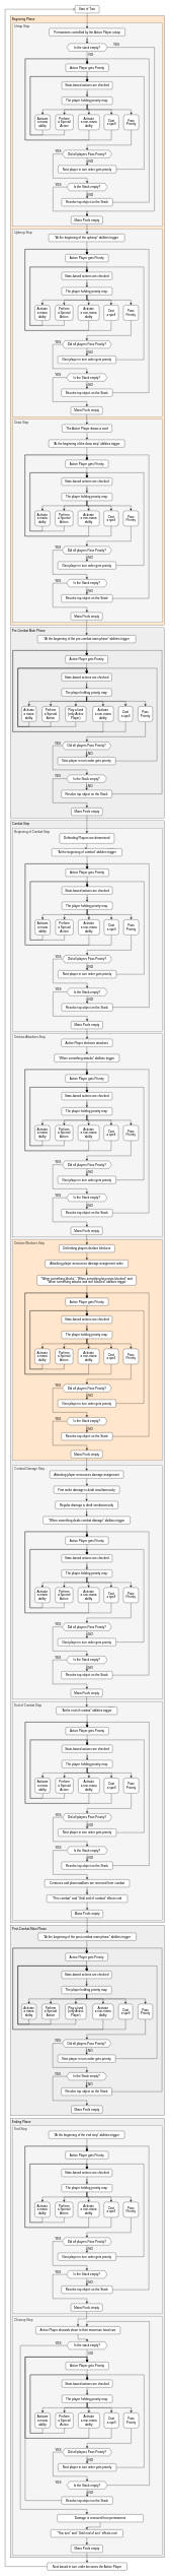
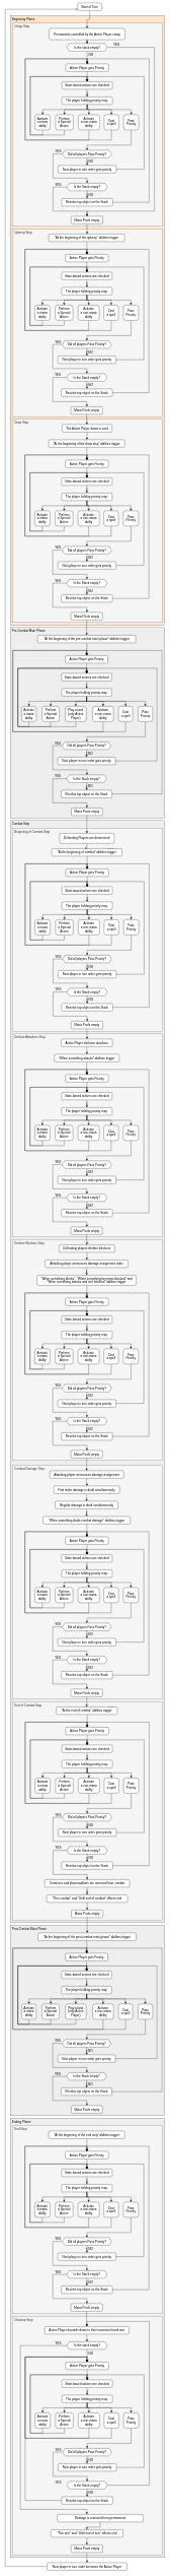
- <mxCell id="7" value="Start of Turn" style="rounded=1;whiteSpace=wrap;html=1;" vertex="1" parent="1"><mxGeometry x="296" y="20" width="96" height="30" as="geometry" /></mxCell>
+ <mxCell id="7" value="Start of Turn" style="rounded=1;whiteSpace=wrap;html=1;" vertex="1" parent="1"><mxGeometry x="306" y="10" width="96" height="30" as="geometry" /></mxCell>
- <mxCell id="9" value="Permanents controlled by the Active Player untap" style="rounded=1;whiteSpace=wrap;html=1;" vertex="1" parent="1"><mxGeometry x="193.75" y="110" width="300" height="30" as="geometry" /></mxCell>
+ <mxCell id="9" value="Permanents controlled by the Active Player untap" style="rounded=1;whiteSpace=wrap;html=1;" vertex="1" parent="1"><mxGeometry x="193.75" y="110" width="300" height="45" as="geometry" /></mxCell>
- <mxCell id="241" value="Declare Blockers Step" style="rounded=0;whiteSpace=wrap;html=1;align=left;verticalAlign=top;spacingLeft=5;fillColor=#ffe6cc;fontColor=#333333;strokeColor=#666666;" vertex="1" parent="1"><mxGeometry x="50" y="4880" width="590" height="870" as="geometry" /></mxCell>
+ <mxCell id="241" value="Declare Blockers Step" style="rounded=0;whiteSpace=wrap;html=1;align=left;verticalAlign=top;spacingLeft=5;fillColor=#f5f5f5;fontColor=#333333;strokeColor=#666666;" vertex="1" parent="1"><mxGeometry x="50" y="4880" width="590" height="870" as="geometry" /></mxCell>
- <mxCell id="469" value="Active Player discards down to their maximum hand size" style="rounded=1;whiteSpace=wrap;html=1;" vertex="1" parent="1"><mxGeometry x="141" y="9160" width="333.75" height="30" as="geometry" /></mxCell>
+ <mxCell id="469" value="Active Player discards down to their maximum hand size" style="rounded=1;whiteSpace=wrap;html=1;" vertex="1" parent="1"><mxGeometry x="176" y="9160" width="333.75" height="30" as="geometry" /></mxCell>
- <mxCell id="517" value="Next based in turn order becomes the Active Player" style="rounded=1;whiteSpace=wrap;html=1;" vertex="1" parent="1"><mxGeometry x="186" y="10090" width="315.5" height="30" as="geometry" /></mxCell>
+ <mxCell id="517" value="Next player in turn order becomes the Active Player" style="rounded=1;whiteSpace=wrap;html=1;" vertex="1" parent="1"><mxGeometry x="186" y="10090" width="315.5" height="30" as="geometry" /></mxCell>
